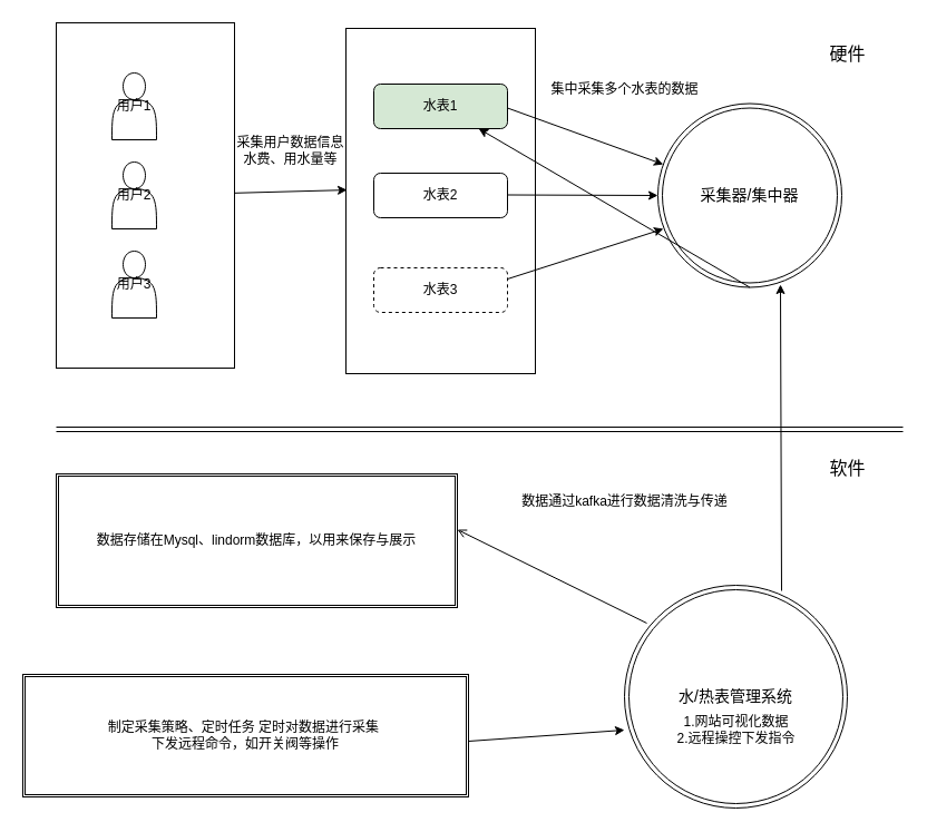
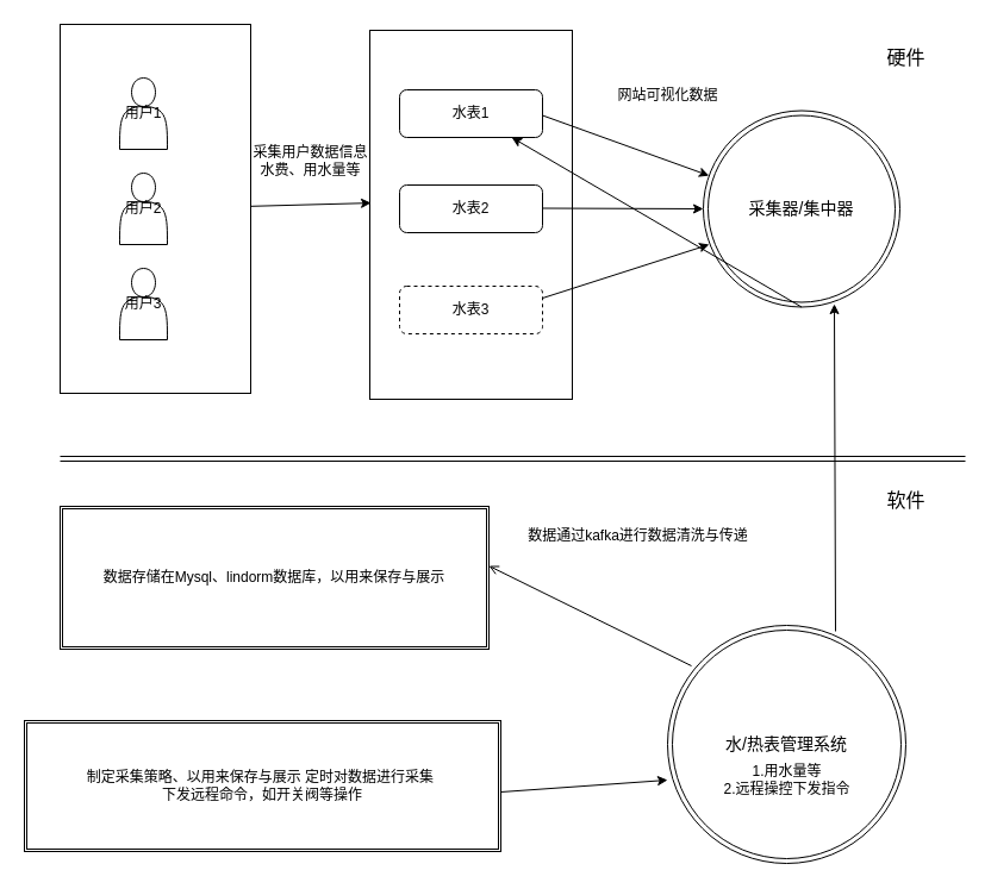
- <mxCell id="16" value="集中采集多个水表的数据" style="text;html=1;align=center;verticalAlign=middle;resizable=0;points=[];autosize=1;strokeColor=none;fillColor=none;" vertex="1" parent="1"><mxGeometry x="480" y="65" width="160" height="30" as="geometry" /></mxCell>
+ <mxCell id="16" value="网站可视化数据" style="text;html=1;align=center;verticalAlign=middle;resizable=0;points=[];autosize=1;strokeColor=none;fillColor=none;" vertex="1" parent="1"><mxGeometry x="480" y="65" width="160" height="30" as="geometry" /></mxCell>
- <mxCell id="7" value="水表1" style="rounded=1;whiteSpace=wrap;html=1;fillColor=#d5e8d4;" vertex="1" parent="1"><mxGeometry x="335" y="75" width="120" height="40" as="geometry" /></mxCell>
+ <mxCell id="7" value="水表1" style="rounded=1;whiteSpace=wrap;html=1;" vertex="1" parent="1"><mxGeometry x="335" y="75" width="120" height="40" as="geometry" /></mxCell>
- <mxCell id="22" value="数据通过kafka进行数据清洗与传递" style="text;html=1;align=center;verticalAlign=middle;resizable=0;points=[];autosize=1;strokeColor=none;fillColor=none;" vertex="1" parent="1"><mxGeometry x="455" y="435" width="210" height="30" as="geometry" /></mxCell>
+ <mxCell id="22" value="数据通过kafka进行数据清洗与传递" style="text;html=1;align=center;verticalAlign=middle;resizable=0;points=[];autosize=1;strokeColor=none;fillColor=none;" vertex="1" parent="1"><mxGeometry x="430" y="435" width="210" height="30" as="geometry" /></mxCell>
- <mxCell id="23" value="1.网站可视化数据&lt;br&gt;2.远程操控下发指令" style="text;html=1;align=center;verticalAlign=middle;resizable=0;points=[];autosize=1;strokeColor=none;fillColor=none;" vertex="1" parent="1"><mxGeometry x="595" y="635" width="130" height="40" as="geometry" /></mxCell>
+ <mxCell id="23" value="1.用水量等&lt;br&gt;2.远程操控下发指令" style="text;html=1;align=center;verticalAlign=middle;resizable=0;points=[];autosize=1;strokeColor=none;fillColor=none;" vertex="1" parent="1"><mxGeometry x="595" y="635" width="130" height="40" as="geometry" /></mxCell>
- <mxCell id="27" value="制定采集策略、定时任务 定时对数据进行采集&amp;nbsp;&lt;br&gt;下发远程命令，如开关阀等操作" style="shape=ext;double=1;rounded=0;whiteSpace=wrap;html=1;" vertex="1" parent="1"><mxGeometry y="605" width="400" height="110" as="geometry" x="20" /></mxCell>
+ <mxCell id="27" value="制定采集策略、以用来保存与展示 定时对数据进行采集&amp;nbsp;&lt;br&gt;下发远程命令，如开关阀等操作" style="shape=ext;double=1;rounded=0;whiteSpace=wrap;html=1;" vertex="1" parent="1"><mxGeometry y="605" width="400" height="110" as="geometry" x="20" /></mxCell>
